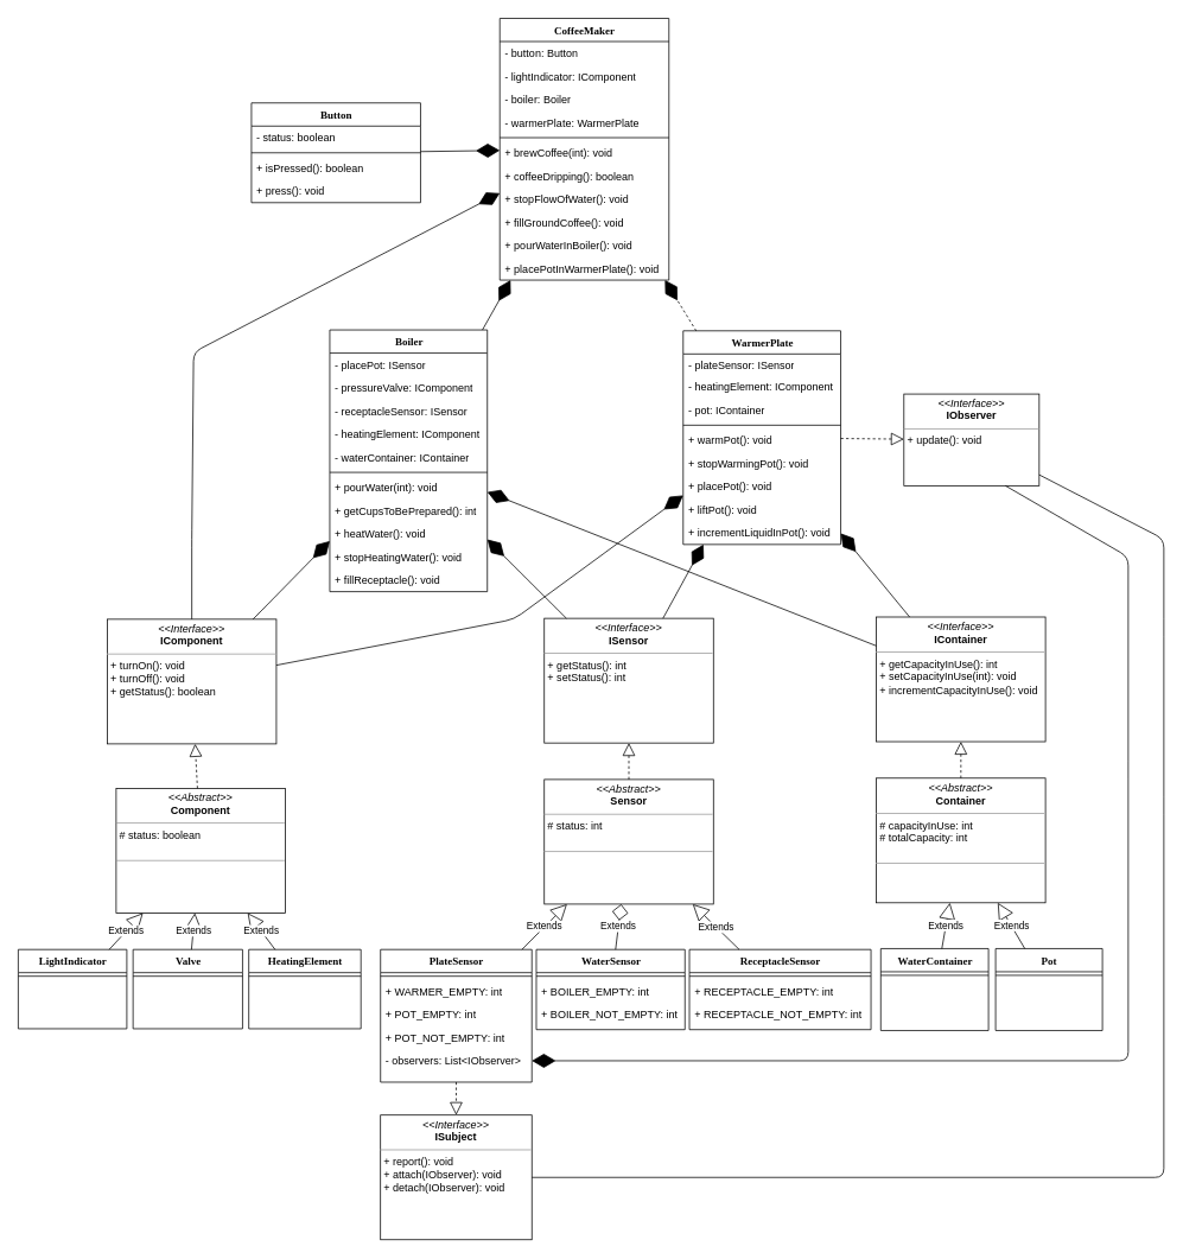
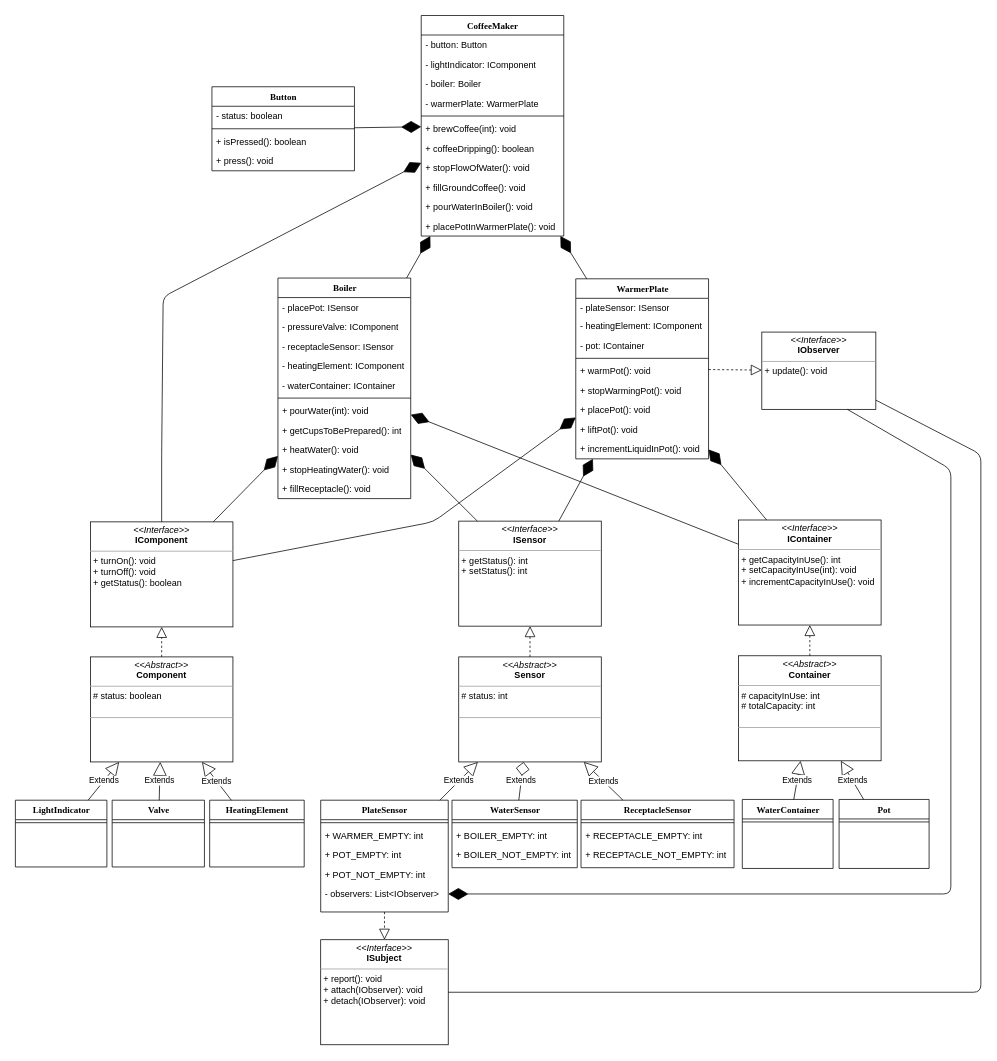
- <mxCell id="62" value="" style="endArrow=diamondThin;endFill=1;endSize=24;html=1;dashed=1;" parent="1" source="35" target="45" edge="1"><mxGeometry width="160" relative="1" as="geometry"><mxPoint x="390.621" y="462" as="sourcePoint" /><mxPoint x="446.483" y="381" as="targetPoint" /></mxGeometry></mxCell>
+ <mxCell id="62" value="" style="endArrow=diamondThin;endFill=1;endSize=24;html=1;" parent="1" source="35" target="45" edge="1"><mxGeometry width="160" relative="1" as="geometry"><mxPoint x="390.621" y="462" as="sourcePoint" /><mxPoint x="446.483" y="381" as="targetPoint" /></mxGeometry></mxCell>
- <mxCell id="70" value="&lt;p style=&quot;margin: 0px ; margin-top: 4px ; text-align: center&quot;&gt;&lt;i&gt;&amp;lt;&amp;lt;Abstract&amp;gt;&amp;gt;&lt;/i&gt;&lt;br&gt;&lt;b&gt;Component&lt;/b&gt;&lt;/p&gt;&lt;hr size=&quot;1&quot;&gt;&lt;p style=&quot;margin: 0px ; margin-left: 4px&quot;&gt;# status: boolean&lt;br&gt;&lt;br&gt;&lt;/p&gt;&lt;hr size=&quot;1&quot;&gt;&lt;p style=&quot;margin: 0px ; margin-left: 4px&quot;&gt;&lt;br&gt;&lt;/p&gt;" style="verticalAlign=top;align=left;overflow=fill;fontSize=12;fontFamily=Helvetica;html=1;rounded=0;shadow=0;comic=0;labelBackgroundColor=none;strokeColor=#000000;strokeWidth=1;fillColor=#ffffff;" parent="1" vertex="1"><mxGeometry x="130" y="885" width="190" height="140" as="geometry" /></mxCell>
+ <mxCell id="70" value="&lt;p style=&quot;margin: 0px ; margin-top: 4px ; text-align: center&quot;&gt;&lt;i&gt;&amp;lt;&amp;lt;Abstract&amp;gt;&amp;gt;&lt;/i&gt;&lt;br&gt;&lt;b&gt;Component&lt;/b&gt;&lt;/p&gt;&lt;hr size=&quot;1&quot;&gt;&lt;p style=&quot;margin: 0px ; margin-left: 4px&quot;&gt;# status: boolean&lt;br&gt;&lt;br&gt;&lt;/p&gt;&lt;hr size=&quot;1&quot;&gt;&lt;p style=&quot;margin: 0px ; margin-left: 4px&quot;&gt;&lt;br&gt;&lt;/p&gt;" style="verticalAlign=top;align=left;overflow=fill;fontSize=12;fontFamily=Helvetica;html=1;rounded=0;shadow=0;comic=0;labelBackgroundColor=none;strokeColor=#000000;strokeWidth=1;fillColor=#ffffff;" parent="1" vertex="1"><mxGeometry x="120" y="875" width="190" height="140" as="geometry" /></mxCell>
